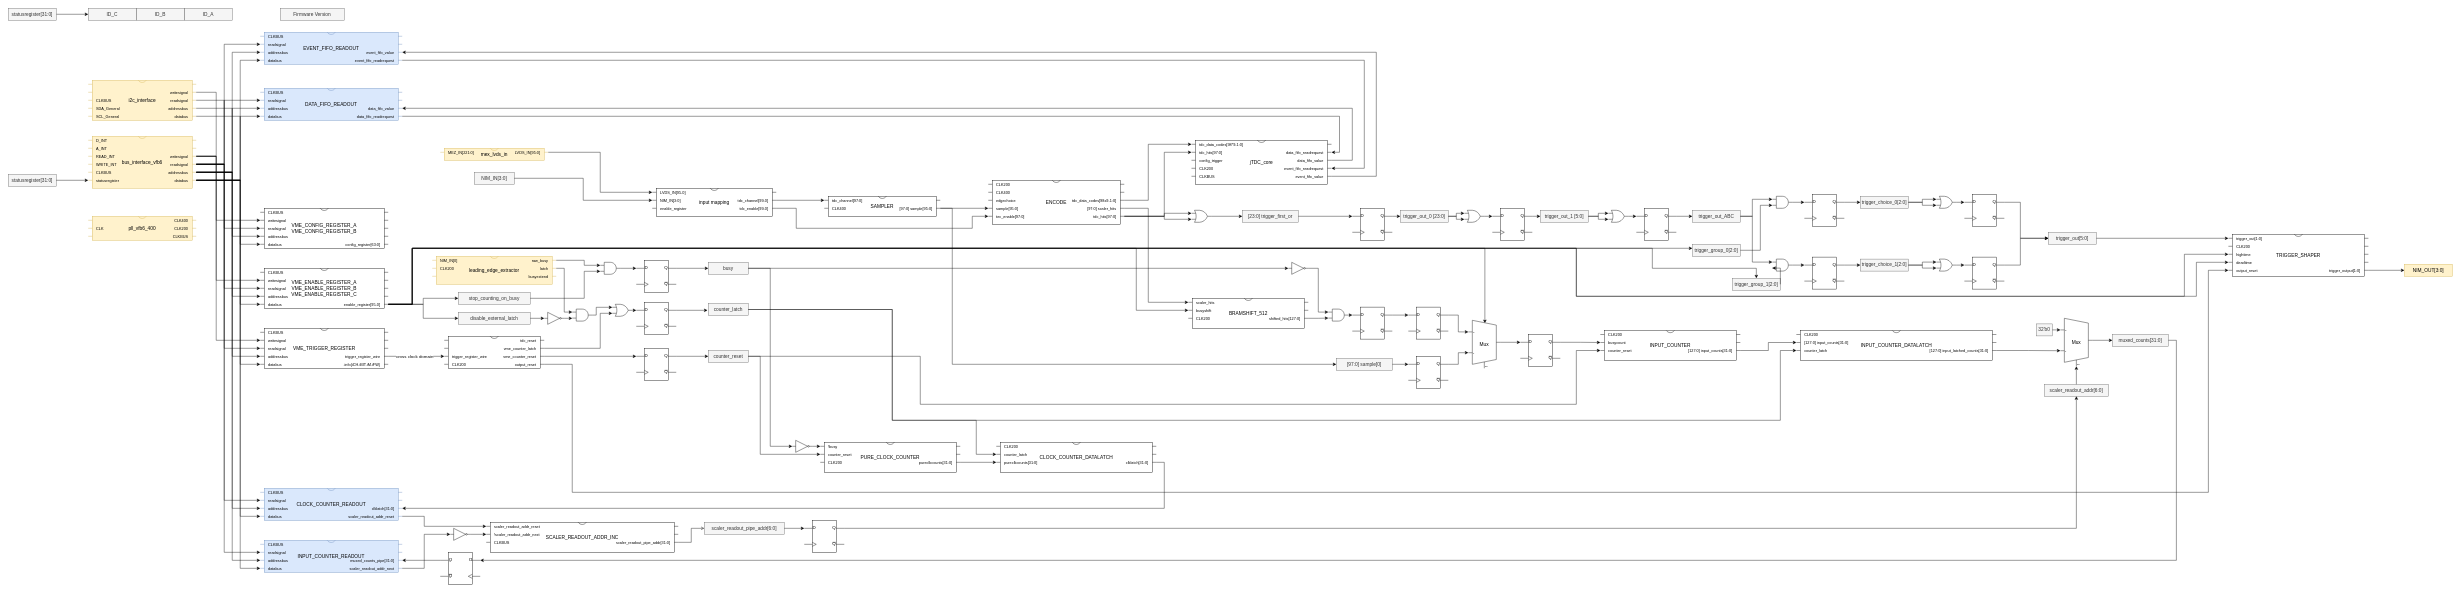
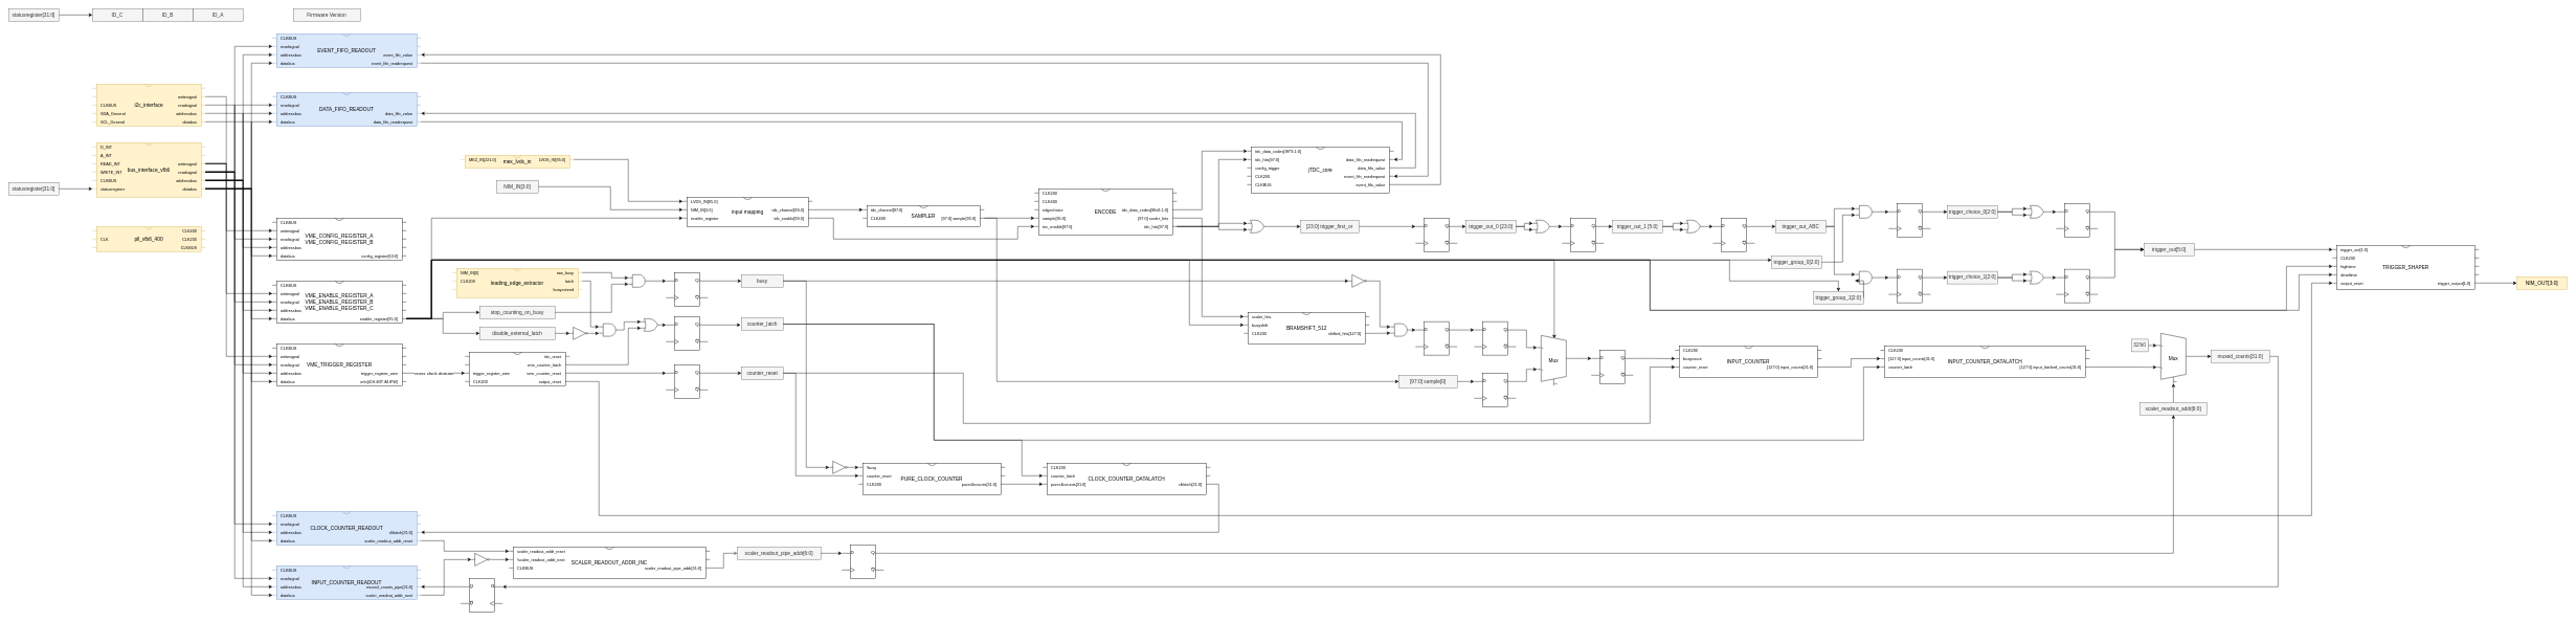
+ <mxCell id="80" style="edgeStyle=orthogonalEdgeStyle;rounded=0;orthogonalLoop=1;jettySize=auto;html=1;exitX=1;exitY=0;exitDx=0;exitDy=90;exitPerimeter=0;entryX=0;entryY=0;entryDx=0;entryDy=50;entryPerimeter=0;" parent="1" source="22" target="28" edge="1"><mxGeometry relative="1" as="geometry"><Array as="points"><mxPoint x="1030" y="760" /><mxPoint x="1030" y="520" /></Array></mxGeometry></mxCell>
- <mxCell id="101" value="trigger_out_ABC" style="text;html=1;align=center;verticalAlign=middle;whiteSpace=wrap;rounded=0;fillColor=#f5f5f5;fontColor=#333333;strokeColor=#666666;" parent="1" vertex="1"><mxGeometry x="4230" y="525" width="120" height="30" as="geometry" /></mxCell>
+ <mxCell id="101" value="trigger_out_ABC" style="text;html=1;align=center;verticalAlign=middle;whiteSpace=wrap;rounded=0;fillColor=#f5f5f5;fontColor=#333333;strokeColor=#666666;" parent="1" vertex="1"><mxGeometry x="4240" y="525" width="120" height="30" as="geometry" /></mxCell>
